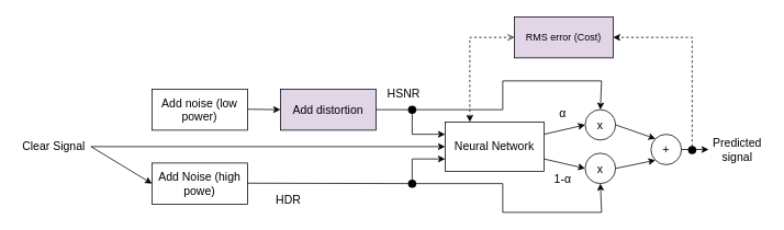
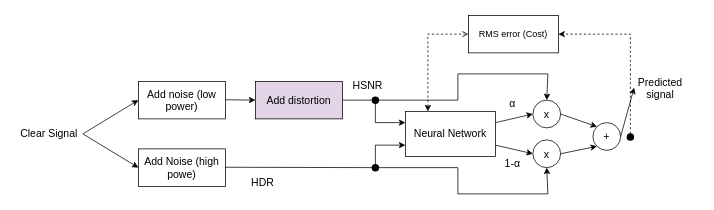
- <mxCell id="25" value="RMS error (Cost)" style="rounded=0;whiteSpace=wrap;html=1;fillColor=#e1d5e7;" vertex="1" parent="1"><mxGeometry x="624" y="20" width="120" height="50" as="geometry" /></mxCell>
+ <mxCell id="25" value="RMS error (Cost)" style="rounded=0;whiteSpace=wrap;html=1;" vertex="1" parent="1"><mxGeometry x="624" y="20" width="120" height="50" as="geometry" /></mxCell>
- <mxCell id="5" value="" style="endArrow=classic;html=1;rounded=0;exitX=1;exitY=0.5;exitDx=0;exitDy=0;" edge="1" parent="1" source="3" target="10"><mxGeometry width="50" height="50" relative="1" as="geometry"><mxPoint x="240" y="168" as="sourcePoint" /><mxPoint x="290" y="118" as="targetPoint" /></mxGeometry></mxCell>
+ <mxCell id="5" value="" style="endArrow=classic;html=1;rounded=0;exitX=1;exitY=0.5;exitDx=0;exitDy=0;entryX=0;entryY=0.5;entryDx=0;entryDy=0;" edge="1" parent="1" source="3" target="2"><mxGeometry width="50" height="50" relative="1" as="geometry"><mxPoint x="240" y="168" as="sourcePoint" /><mxPoint x="290" y="118" as="targetPoint" /></mxGeometry></mxCell>
- <mxCell id="27" value="&lt;font style=&quot;font-size: 14px;&quot;&gt;Predicted signal&lt;/font&gt;" style="text;html=1;align=center;verticalAlign=middle;whiteSpace=wrap;rounded=0;" vertex="1" parent="1"><mxGeometry x="860" y="166.5" width="70" height="30" as="geometry" /></mxCell>
+ <mxCell id="27" value="&lt;font style=&quot;font-size: 14px;&quot;&gt;Predicted signal&lt;/font&gt;" style="text;html=1;align=center;verticalAlign=middle;whiteSpace=wrap;rounded=0;" vertex="1" parent="1"><mxGeometry x="845" y="101.5" width="70" height="30" as="geometry" /></mxCell>
